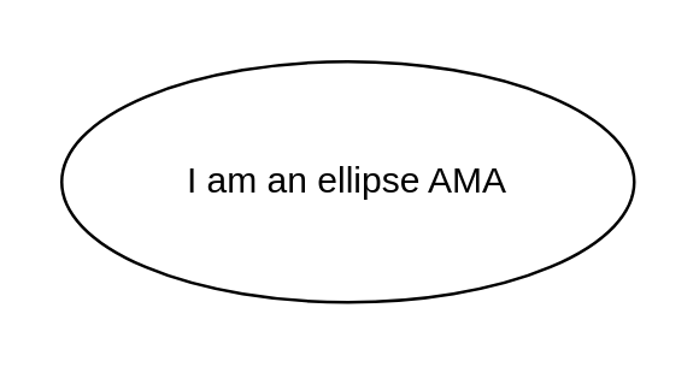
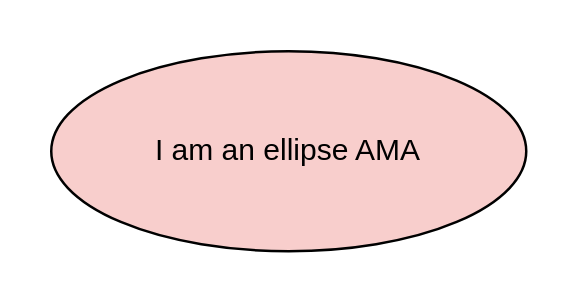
- <mxCell id="2" value="I am an ellipse AMA" style="ellipse;whiteSpace=wrap;html=1;" vertex="1" parent="1"><mxGeometry x="20" y="20" width="190" height="80" as="geometry" /></mxCell>
+ <mxCell id="2" value="I am an ellipse AMA" style="ellipse;whiteSpace=wrap;html=1;fillColor=#f8cecc;" vertex="1" parent="1"><mxGeometry x="20" y="20" width="190" height="80" as="geometry" /></mxCell>
